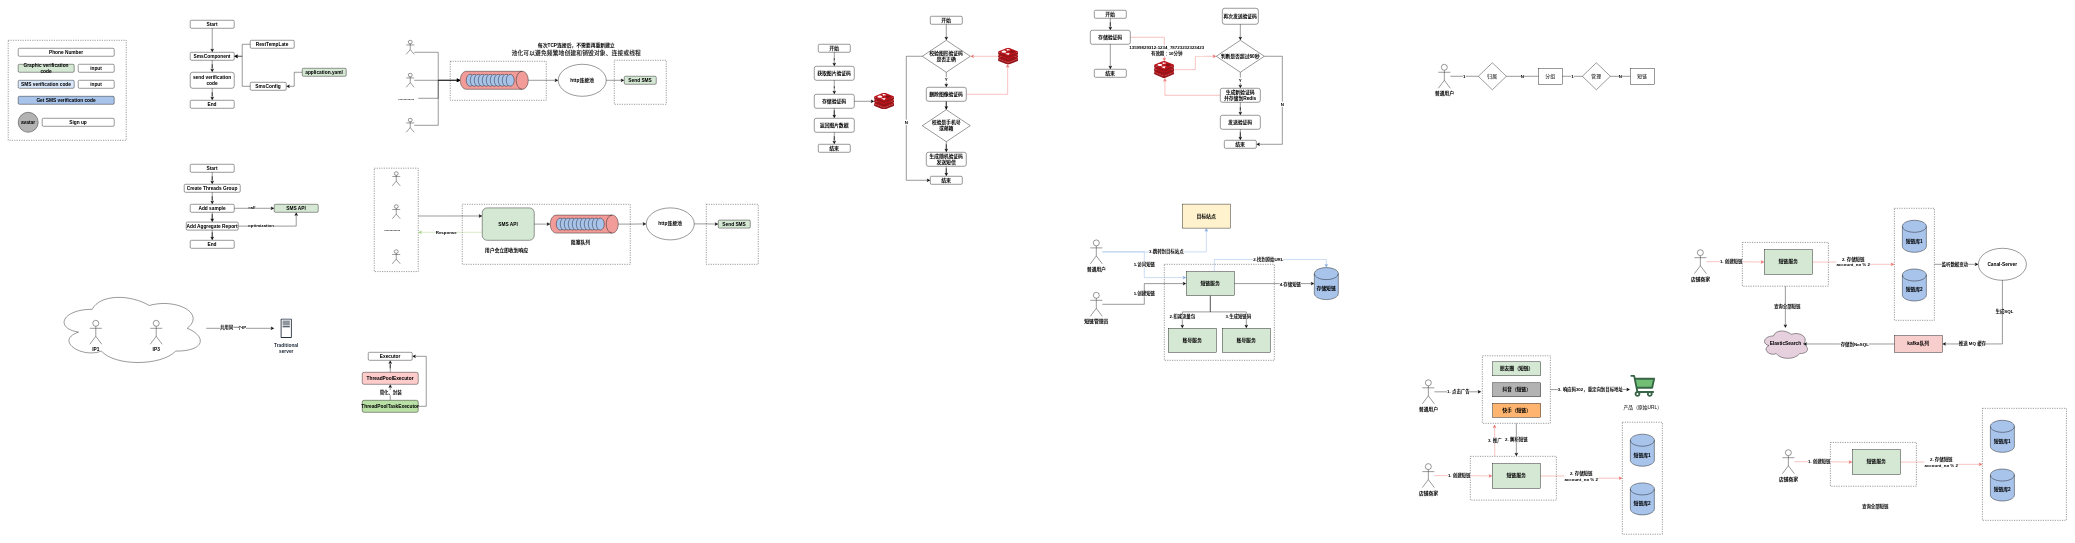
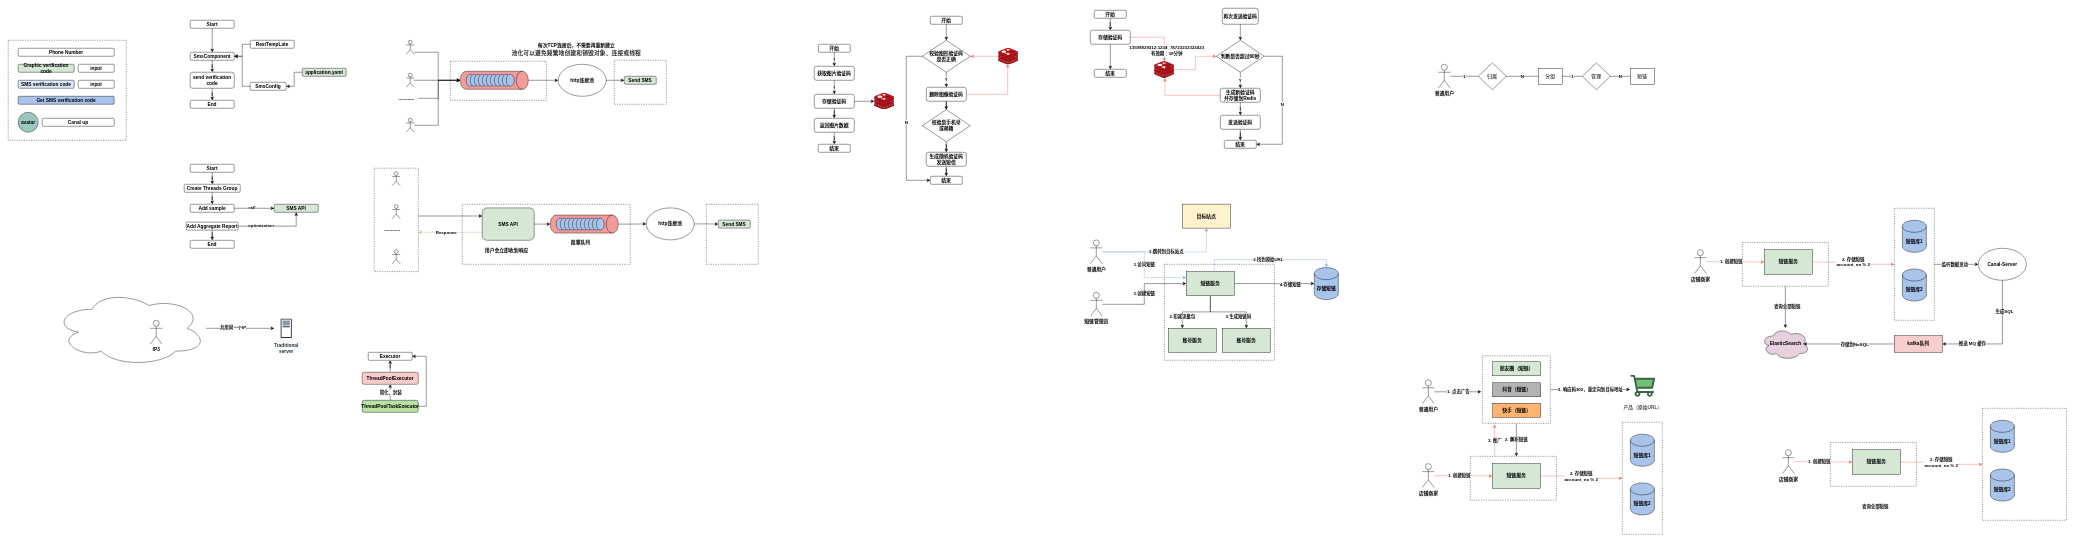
- <mxCell id="16" value="avatar" style="ellipse;whiteSpace=wrap;html=1;aspect=fixed;fillColor=#b3b3b3;fontStyle=1;" parent="1" vertex="1"><mxGeometry x="45" y="280" width="50" height="50" as="geometry" /></mxCell>
+ <mxCell id="16" value="avatar" style="ellipse;whiteSpace=wrap;html=1;aspect=fixed;fillColor=#9AC7BF;fontStyle=1" parent="1" vertex="1"><mxGeometry x="45" y="280" width="50" height="50" as="geometry" /></mxCell>
- <mxCell id="14" value="Sign up" style="rounded=1;whiteSpace=wrap;html=1;fillColor=none;fontStyle=1" parent="1" vertex="1"><mxGeometry x="105" y="295" width="180" height="20" as="geometry" /></mxCell>
+ <mxCell id="14" value="Canal up" style="rounded=1;whiteSpace=wrap;html=1;fillColor=none;fontStyle=1" parent="1" vertex="1"><mxGeometry x="105" y="295" width="180" height="20" as="geometry" /></mxCell>
- <mxCell id="34" style="edgeStyle=orthogonalEdgeStyle;rounded=0;orthogonalLoop=1;jettySize=auto;html=1;entryX=0.5;entryY=0;entryDx=0;entryDy=0;fontStyle=1" parent="1" source="37" target="41" edge="1"><mxGeometry relative="1" as="geometry" /></mxCell>
- <mxCell id="112" value="IP1" style="shape=umlActor;verticalLabelPosition=bottom;verticalAlign=top;html=1;outlineConnect=0;fontStyle=1" parent="1" vertex="1"><mxGeometry x="224" y="800" width="30" height="60" as="geometry" /></mxCell>
